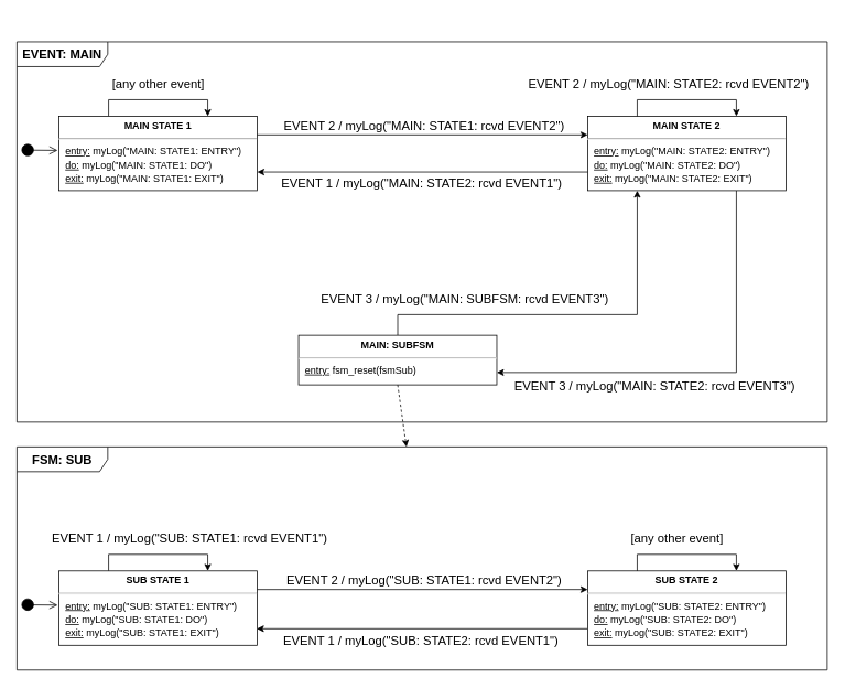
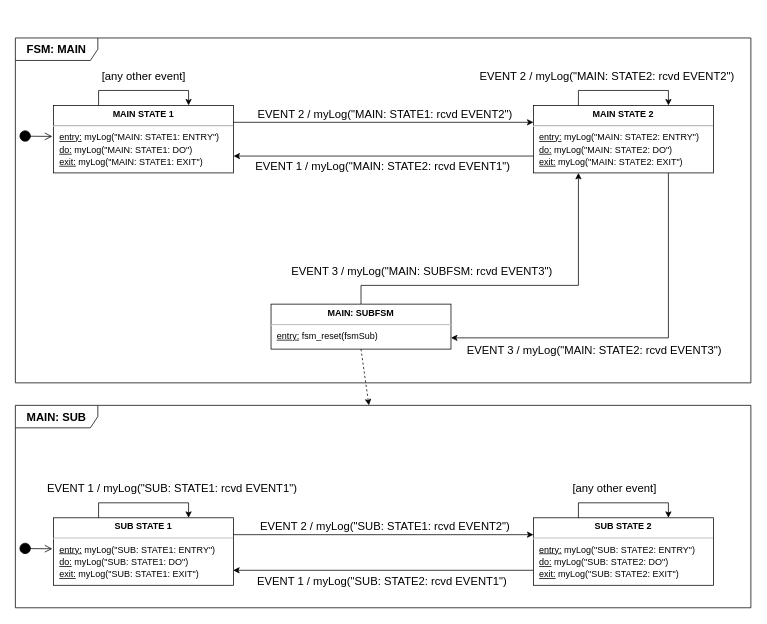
- <mxCell id="3" value="&lt;b&gt;&lt;font style=&quot;font-size: 15px;&quot;&gt;EVENT: MAIN&lt;/font&gt;&lt;/b&gt;" style="shape=umlFrame;whiteSpace=wrap;html=1;width=110;height=30;" vertex="1" parent="1"><mxGeometry x="20" y="50" width="981" height="460" as="geometry" /></mxCell>
+ <mxCell id="3" value="&lt;b&gt;&lt;font style=&quot;font-size: 15px;&quot;&gt;FSM: MAIN&lt;/font&gt;&lt;/b&gt;" style="shape=umlFrame;whiteSpace=wrap;html=1;width=110;height=30;" vertex="1" parent="1"><mxGeometry x="20" y="50" width="981" height="460" as="geometry" /></mxCell>
- <mxCell id="2" value="&lt;b&gt;&lt;font style=&quot;font-size: 15px;&quot;&gt;FSM: SUB&lt;/font&gt;&lt;/b&gt;" style="shape=umlFrame;whiteSpace=wrap;html=1;width=110;height=30;" vertex="1" parent="1"><mxGeometry x="20" y="540" width="981" height="270" as="geometry" /></mxCell>
+ <mxCell id="2" value="&lt;b&gt;&lt;font style=&quot;font-size: 15px;&quot;&gt;MAIN: SUB&lt;/font&gt;&lt;/b&gt;" style="shape=umlFrame;whiteSpace=wrap;html=1;width=110;height=30;" vertex="1" parent="1"><mxGeometry x="20" y="540" width="981" height="270" as="geometry" /></mxCell>
